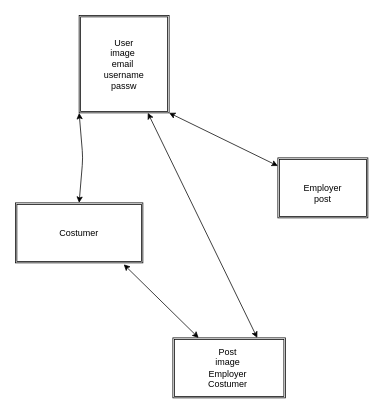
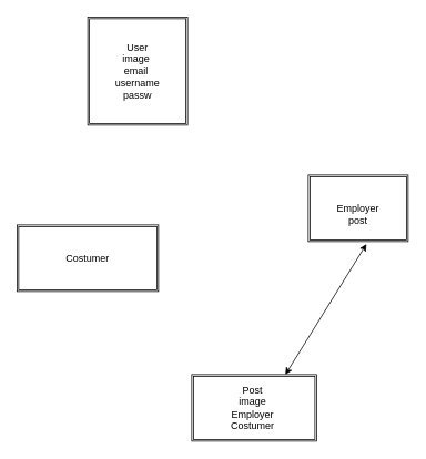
- <mxCell id="4" value="" style="endArrow=classic;startArrow=classic;html=1;exitX=1;exitY=1;exitDx=0;exitDy=0;" edge="1" parent="1" source="2" target="5"><mxGeometry width="50" height="50" relative="1" as="geometry"><mxPoint x="280" y="170" as="sourcePoint" /><mxPoint x="400" y="240" as="targetPoint" /></mxGeometry></mxCell>
- <mxCell id="3" value="" style="endArrow=classic;startArrow=classic;html=1;entryX=0;entryY=1;entryDx=0;entryDy=0;exitX=0.5;exitY=0;exitDx=0;exitDy=0;" edge="1" parent="1" source="6" target="2"><mxGeometry width="50" height="50" relative="1" as="geometry"><mxPoint x="160" y="310" as="sourcePoint" /><mxPoint x="330" y="120" as="targetPoint" /><Array as="points"><mxPoint x="110" y="210" /></Array></mxGeometry></mxCell>
- <mxCell id="9" value="" style="endArrow=classic;startArrow=classic;html=1;exitX=0.75;exitY=0;exitDx=0;exitDy=0;" edge="1" parent="1" source="7" target="2"><mxGeometry width="50" height="50" relative="1" as="geometry"><mxPoint x="450" y="490" as="sourcePoint" /><mxPoint x="490" y="430" as="targetPoint" /></mxGeometry></mxCell>
+ <mxCell id="9" value="" style="endArrow=classic;startArrow=classic;html=1;entryX=0.583;entryY=1.038;entryDx=0;entryDy=0;entryPerimeter=0;exitX=0.75;exitY=0;exitDx=0;exitDy=0;" edge="1" parent="1" source="7" target="5"><mxGeometry width="50" height="50" relative="1" as="geometry"><mxPoint x="450" y="490" as="sourcePoint" /><mxPoint x="490" y="430" as="targetPoint" /></mxGeometry></mxCell>
- <mxCell id="8" value="" style="endArrow=classic;startArrow=classic;html=1;exitX=0.85;exitY=1.025;exitDx=0;exitDy=0;exitPerimeter=0;" edge="1" parent="1" source="6" target="7"><mxGeometry width="50" height="50" relative="1" as="geometry"><mxPoint x="280" y="510" as="sourcePoint" /><mxPoint x="330" y="460" as="targetPoint" /></mxGeometry></mxCell>
